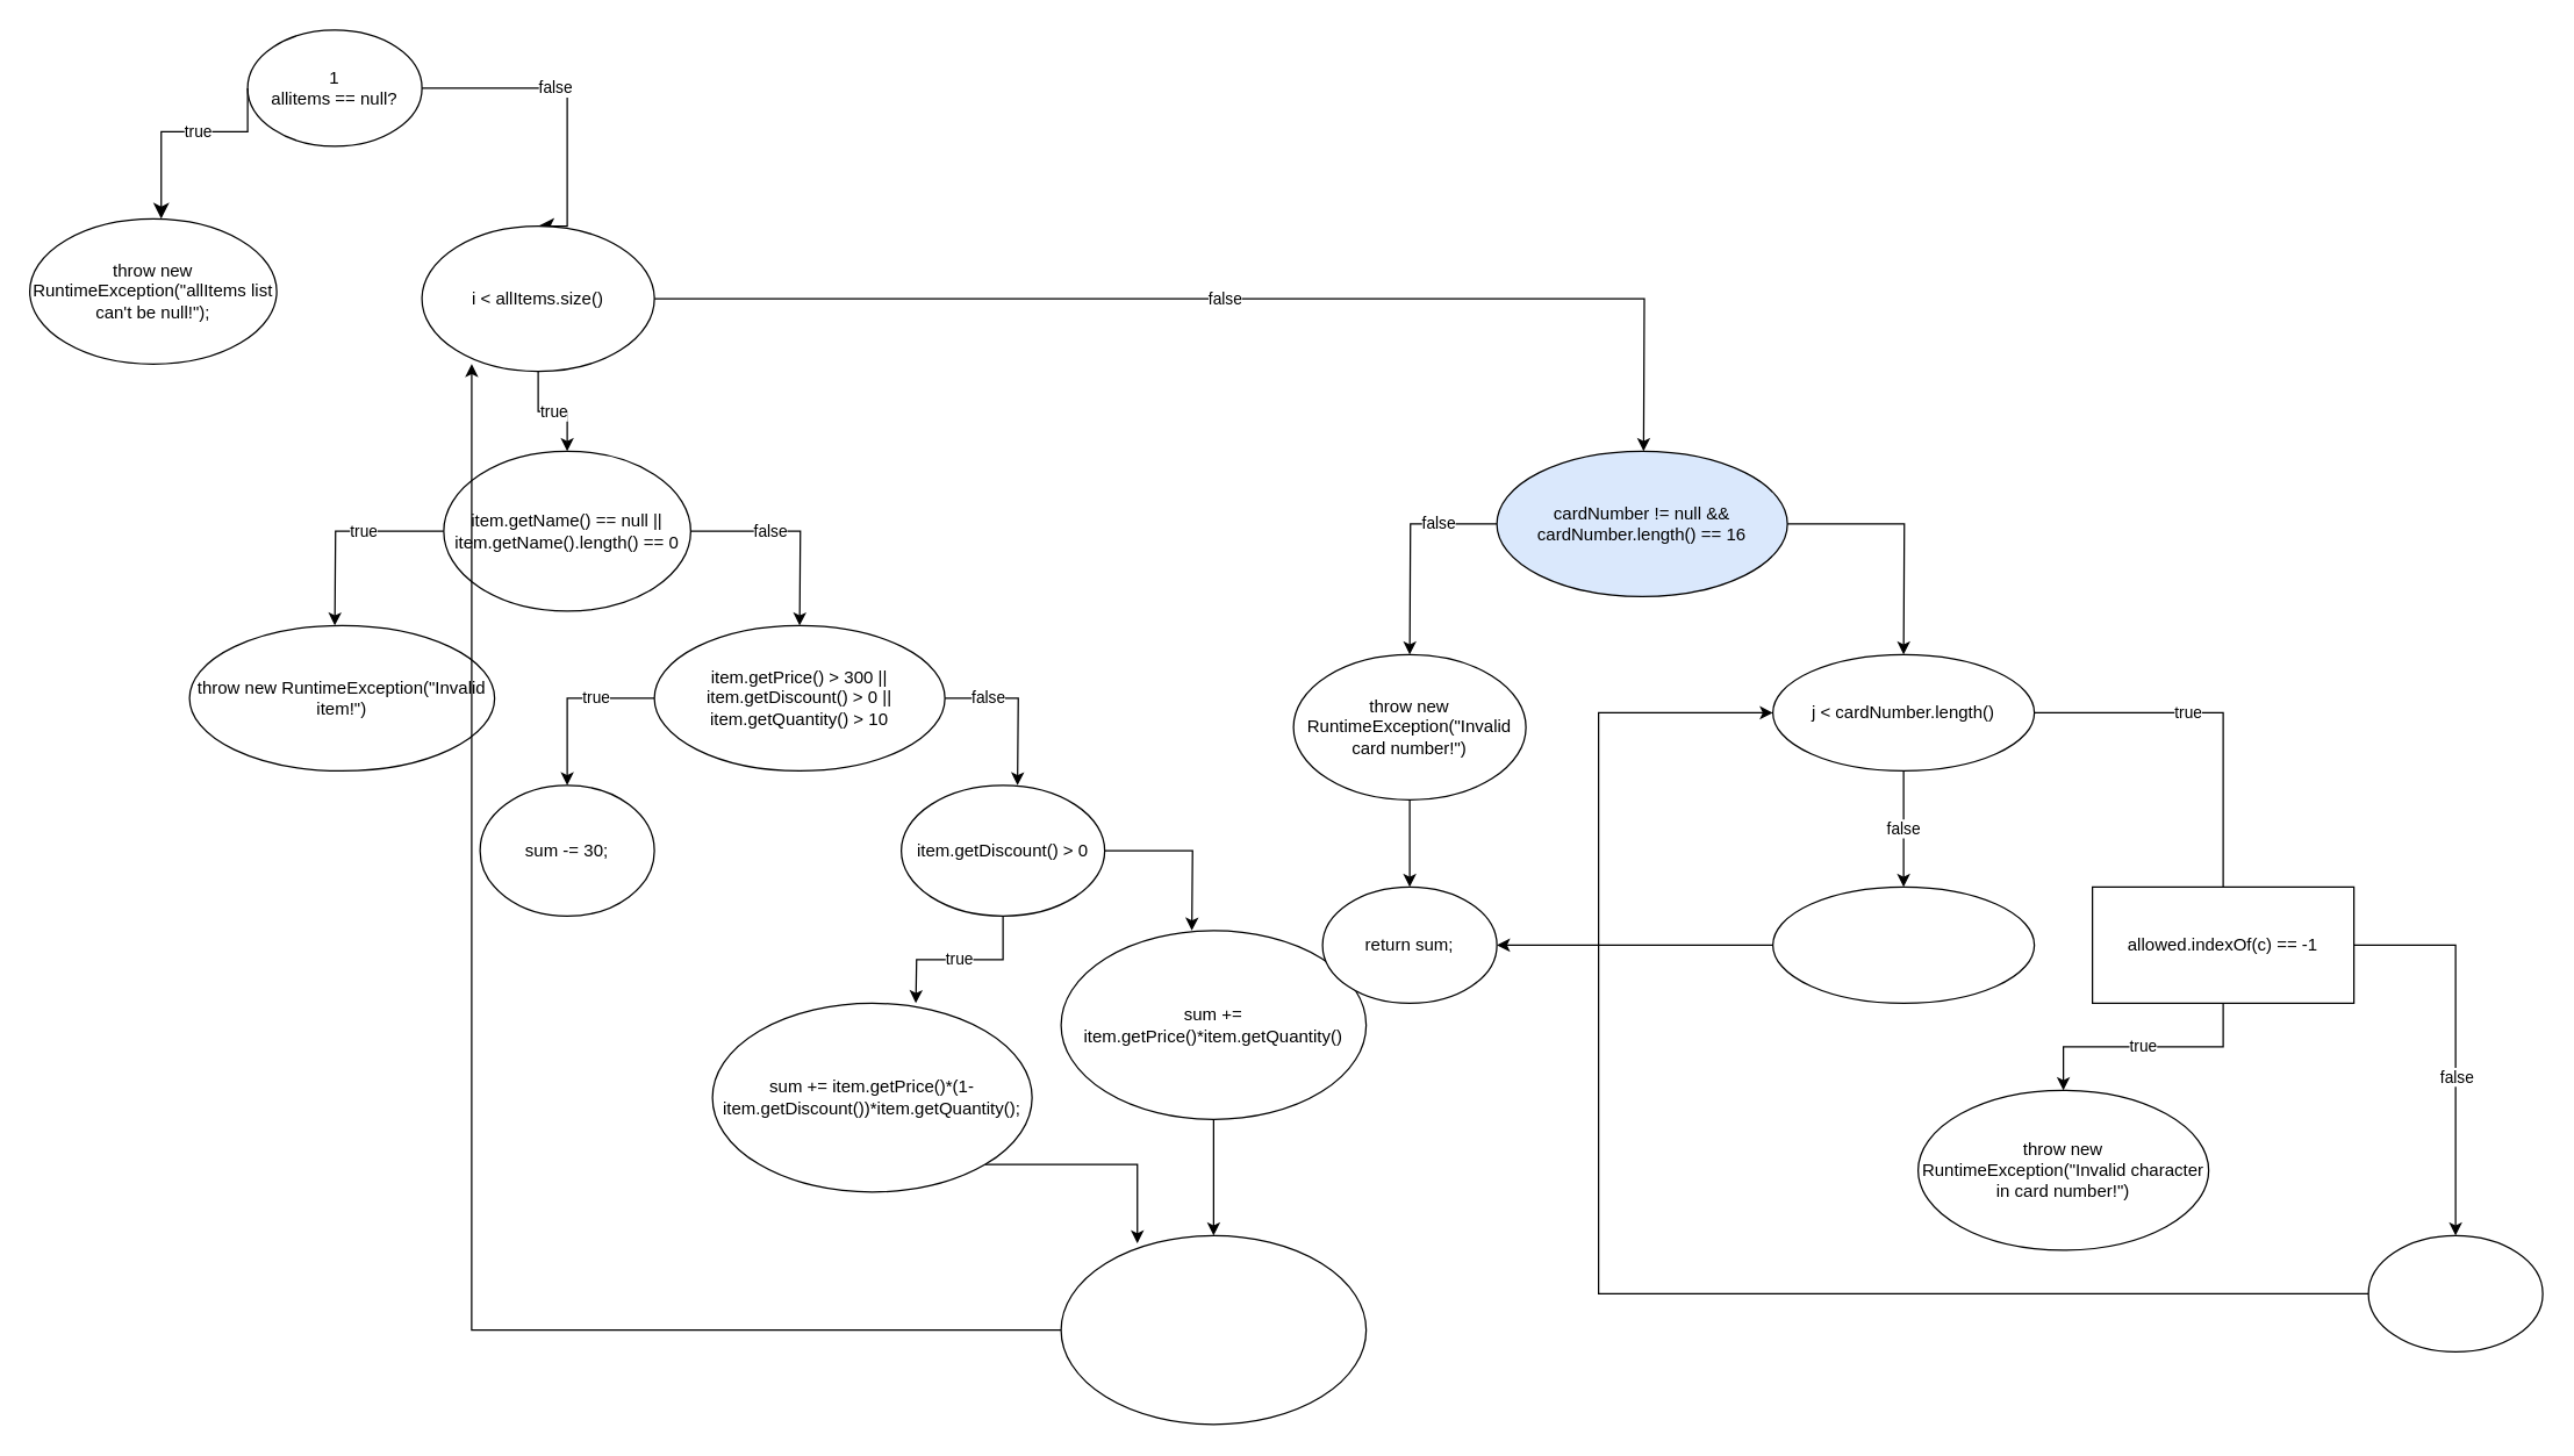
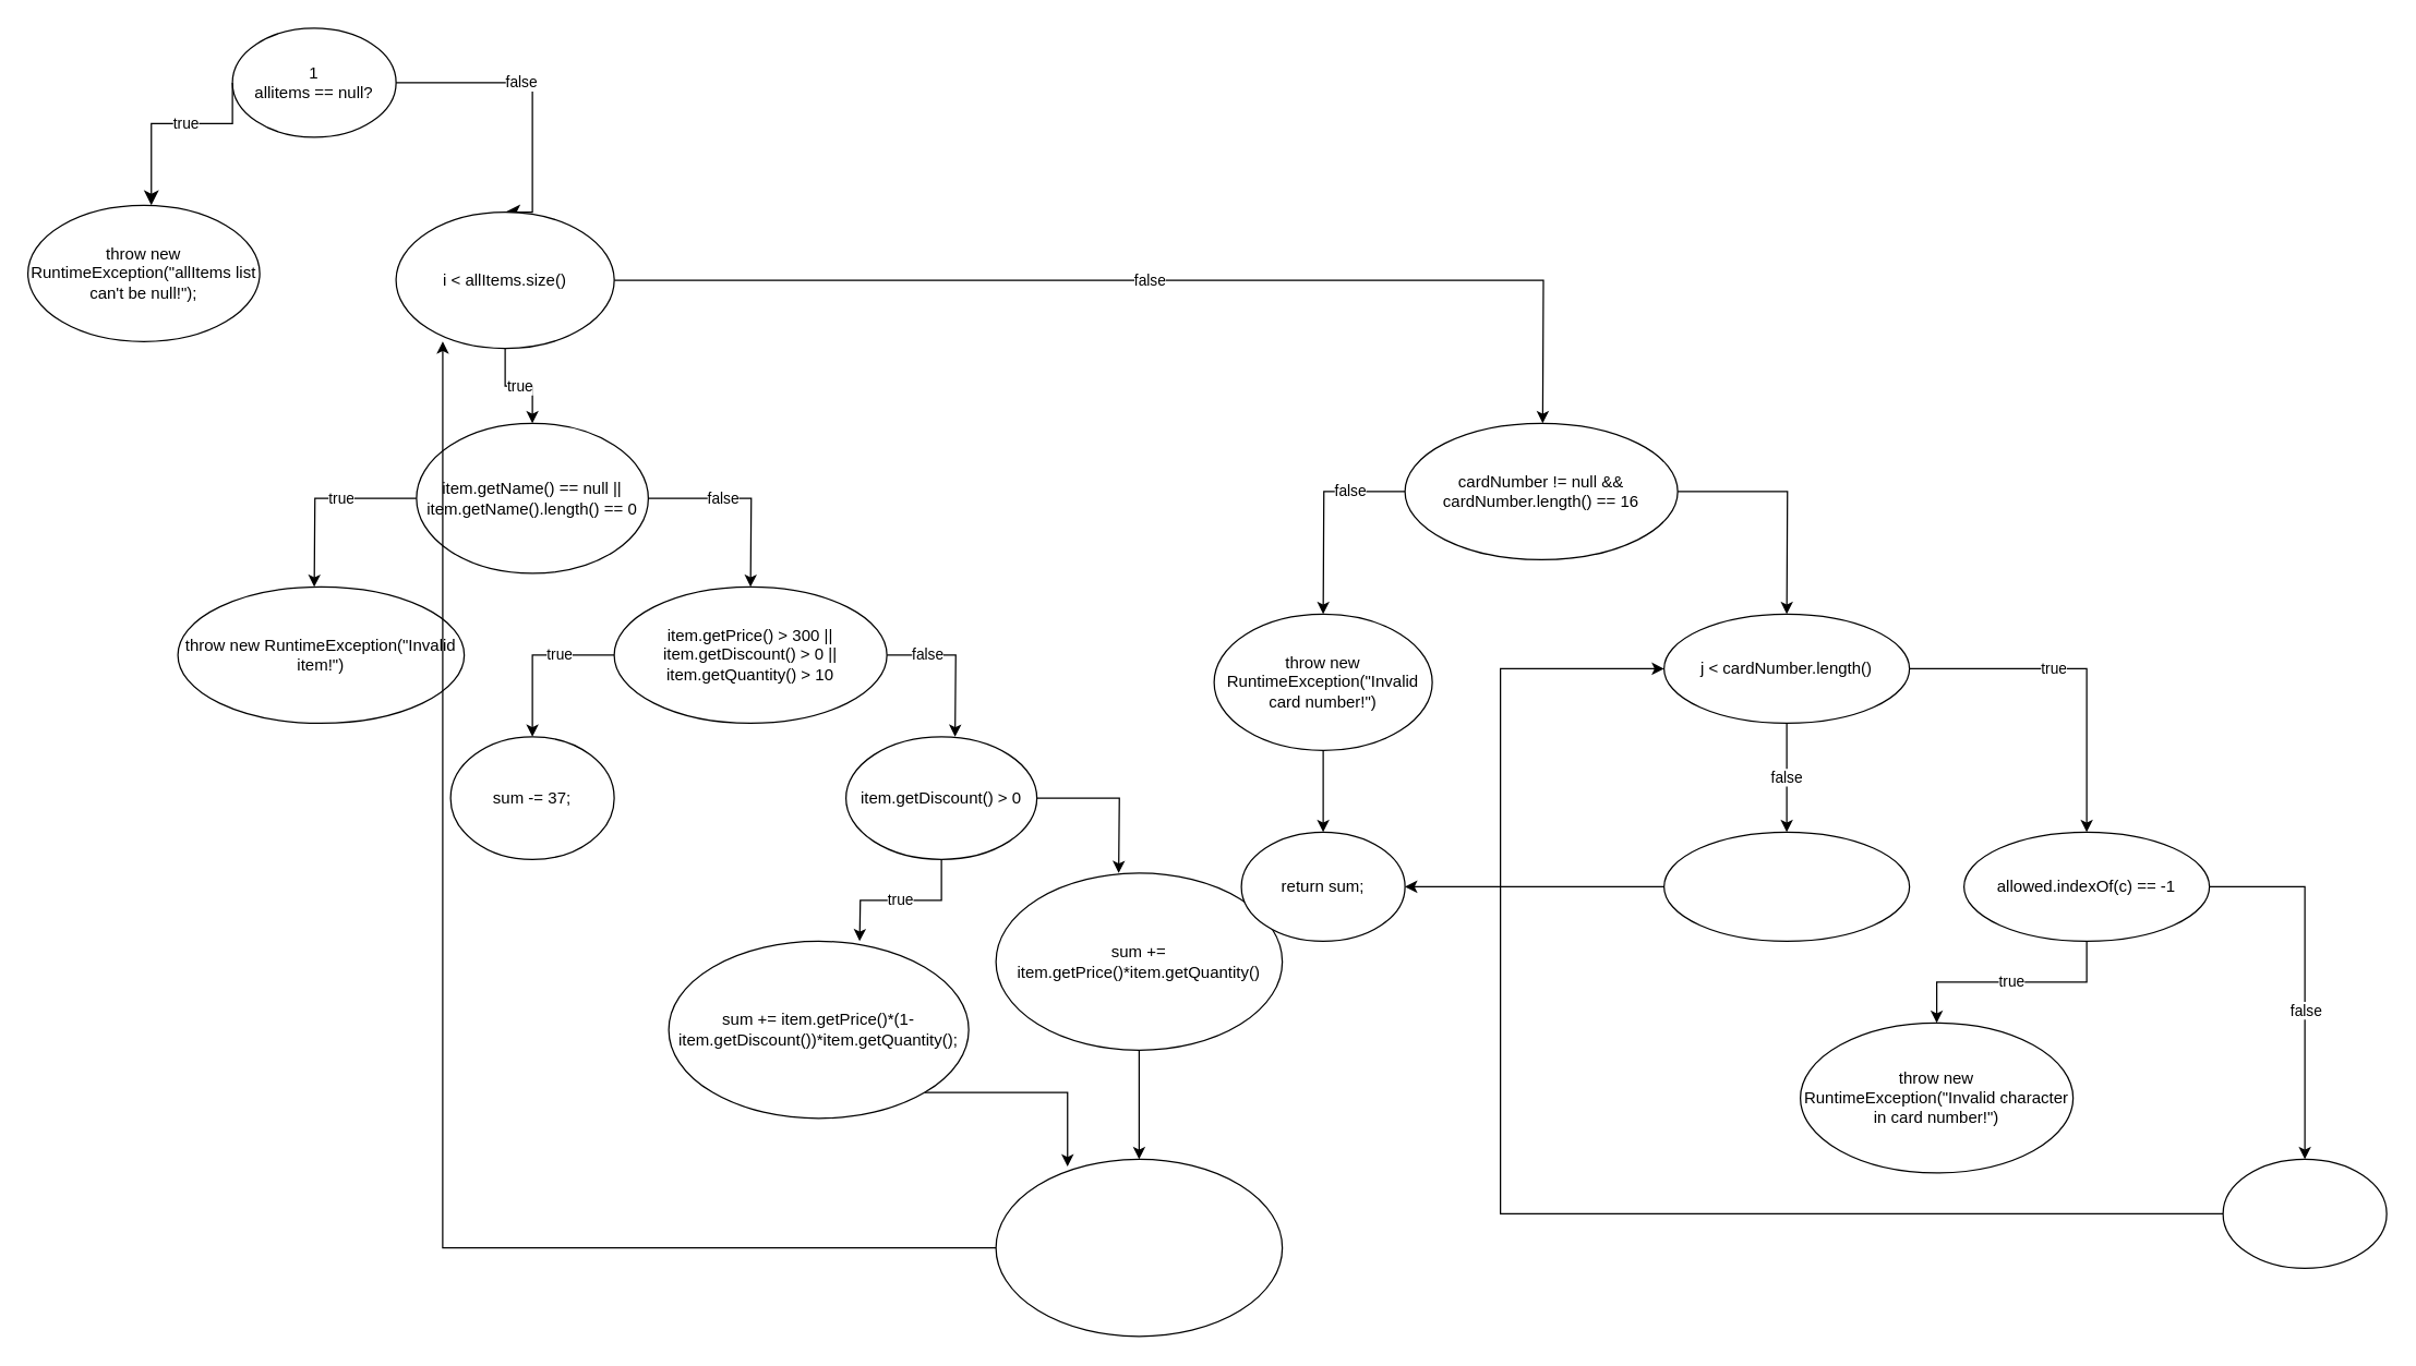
- <mxCell id="25" value="&lt;span style=&quot;text-align: start; background-color: transparent; color: light-dark(rgb(0, 0, 0), rgb(255, 255, 255));&quot;&gt;cardNumber != null &amp;amp;&amp;amp; cardNumber.length() == 16&lt;/span&gt;" style="ellipse;whiteSpace=wrap;html=1;fillColor=#dae8fc;" vertex="1" parent="1"><mxGeometry x="1030" y="310" width="200" height="100" as="geometry" /></mxCell>
+ <mxCell id="25" value="&lt;span style=&quot;text-align: start; background-color: transparent; color: light-dark(rgb(0, 0, 0), rgb(255, 255, 255));&quot;&gt;cardNumber != null &amp;amp;&amp;amp; cardNumber.length() == 16&lt;/span&gt;" style="ellipse;whiteSpace=wrap;html=1;" vertex="1" parent="1"><mxGeometry x="1030" y="310" width="200" height="100" as="geometry" /></mxCell>
- <mxCell id="16" value="&lt;span style=&quot;text-align: start; background-color: transparent; color: light-dark(rgb(0, 0, 0), rgb(255, 255, 255));&quot;&gt;sum -= 30;&lt;/span&gt;" style="ellipse;whiteSpace=wrap;html=1;" vertex="1" parent="1"><mxGeometry x="330" y="540" width="120" height="90" as="geometry" /></mxCell>
+ <mxCell id="16" value="&lt;span style=&quot;text-align: start; background-color: transparent; color: light-dark(rgb(0, 0, 0), rgb(255, 255, 255));&quot;&gt;sum -= 37;&lt;/span&gt;" style="ellipse;whiteSpace=wrap;html=1;" vertex="1" parent="1"><mxGeometry x="330" y="540" width="120" height="90" as="geometry" /></mxCell>
- <mxCell id="28" value="true" style="edgeStyle=orthogonalEdgeStyle;rounded=0;orthogonalLoop=1;jettySize=auto;html=1;endArrow=none;" edge="1" parent="1" source="30" target="35"><mxGeometry x="-0.149" relative="1" as="geometry"><mxPoint as="offset" /></mxGeometry></mxCell>
+ <mxCell id="28" value="true" style="edgeStyle=orthogonalEdgeStyle;rounded=0;orthogonalLoop=1;jettySize=auto;html=1;" edge="1" parent="1" source="30" target="35"><mxGeometry x="-0.149" relative="1" as="geometry"><mxPoint as="offset" /></mxGeometry></mxCell>
- <mxCell id="35" value="&lt;span style=&quot;text-align: start;&quot;&gt;allowed.indexOf(c) == -1&lt;/span&gt;" style="whiteSpace=wrap;html=1;rounded=0;" vertex="1" parent="1"><mxGeometry x="1440" y="610" width="180" height="80" as="geometry" /></mxCell>
+ <mxCell id="35" value="&lt;span style=&quot;text-align: start;&quot;&gt;allowed.indexOf(c) == -1&lt;/span&gt;" style="ellipse;whiteSpace=wrap;html=1;" vertex="1" parent="1"><mxGeometry x="1440" y="610" width="180" height="80" as="geometry" /></mxCell>
